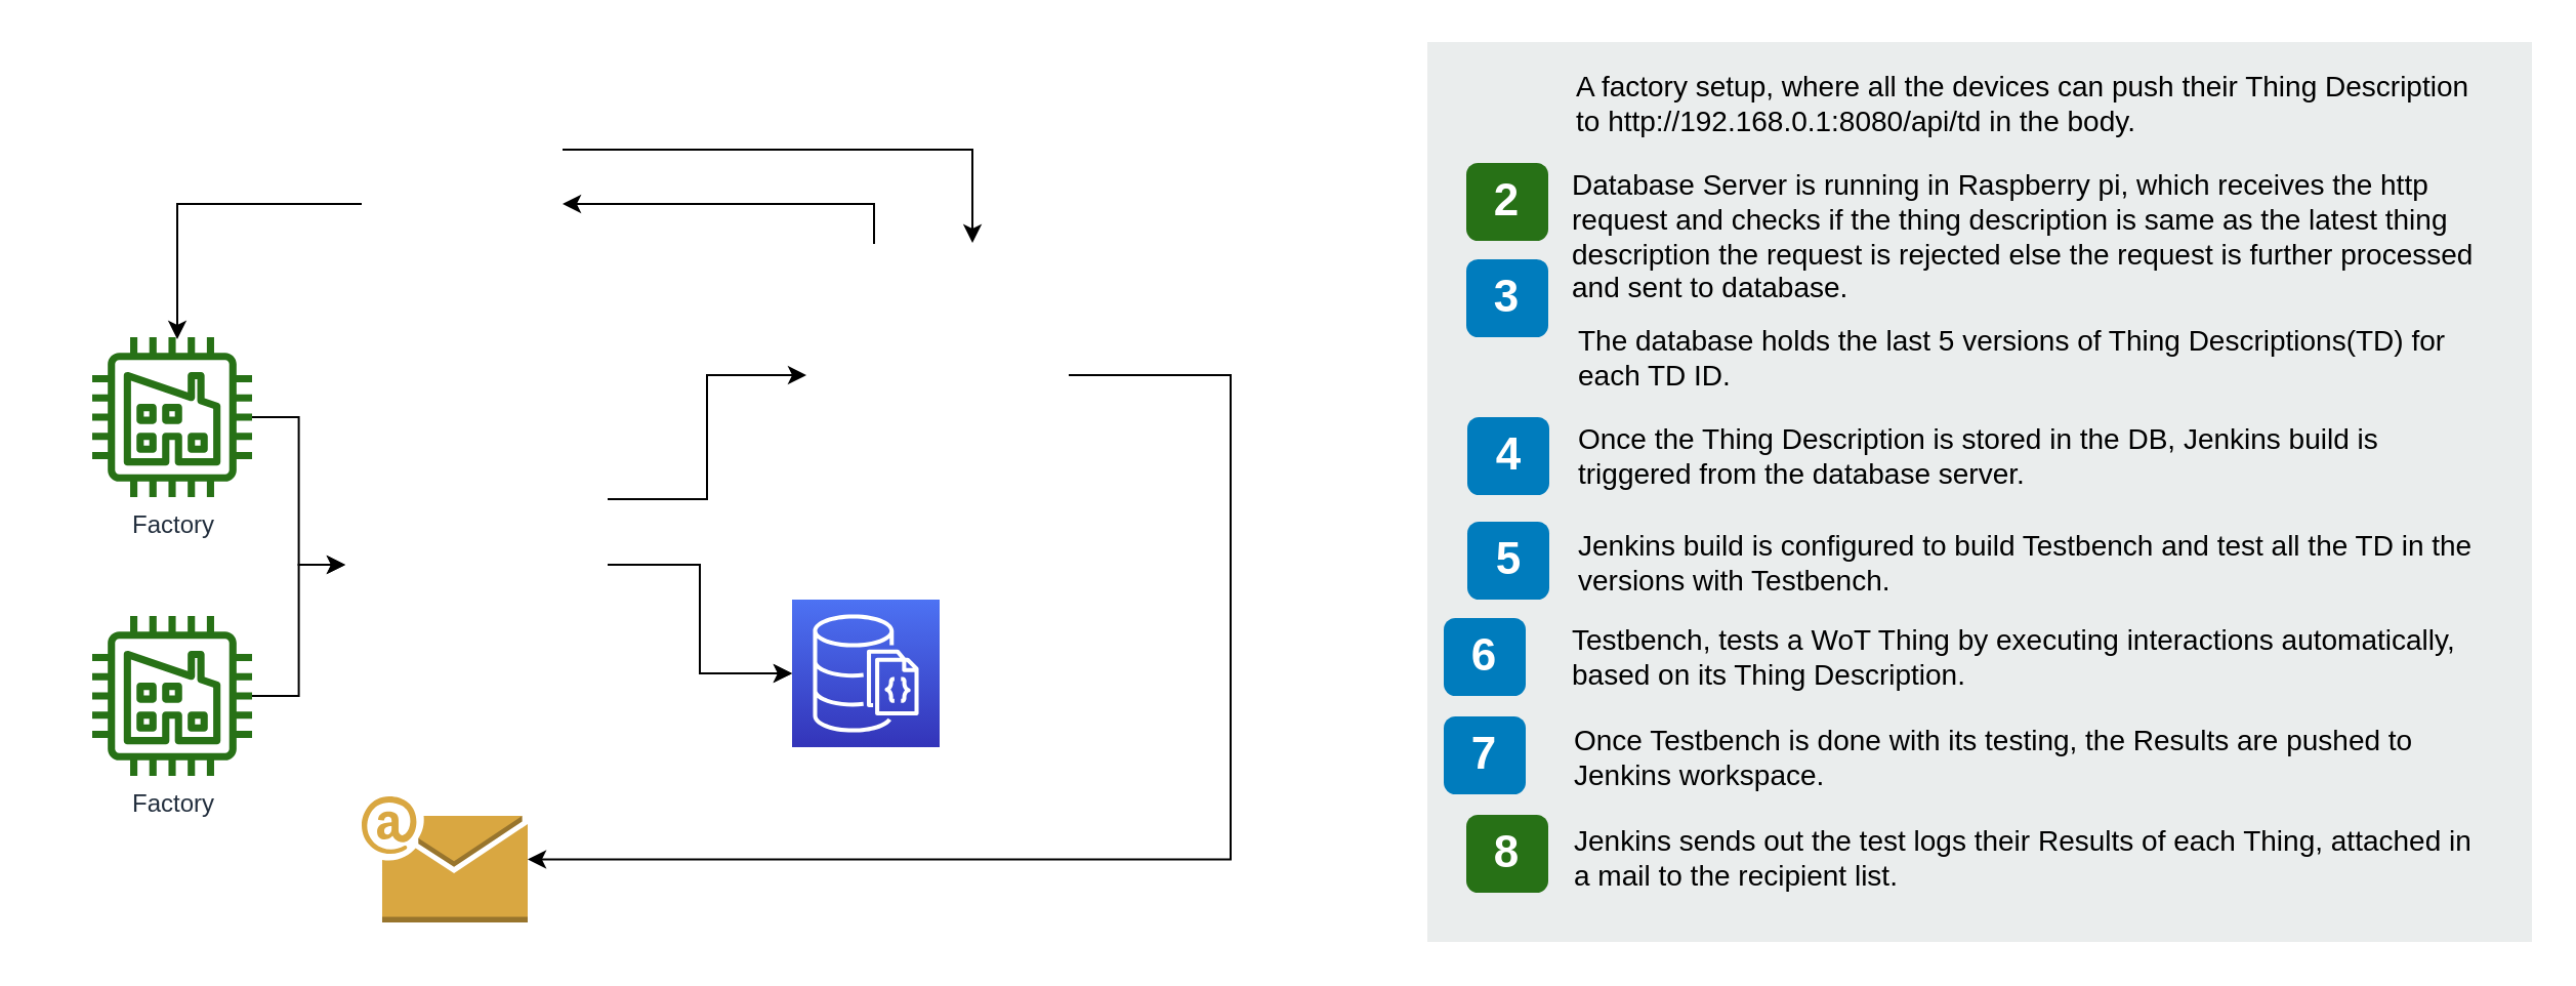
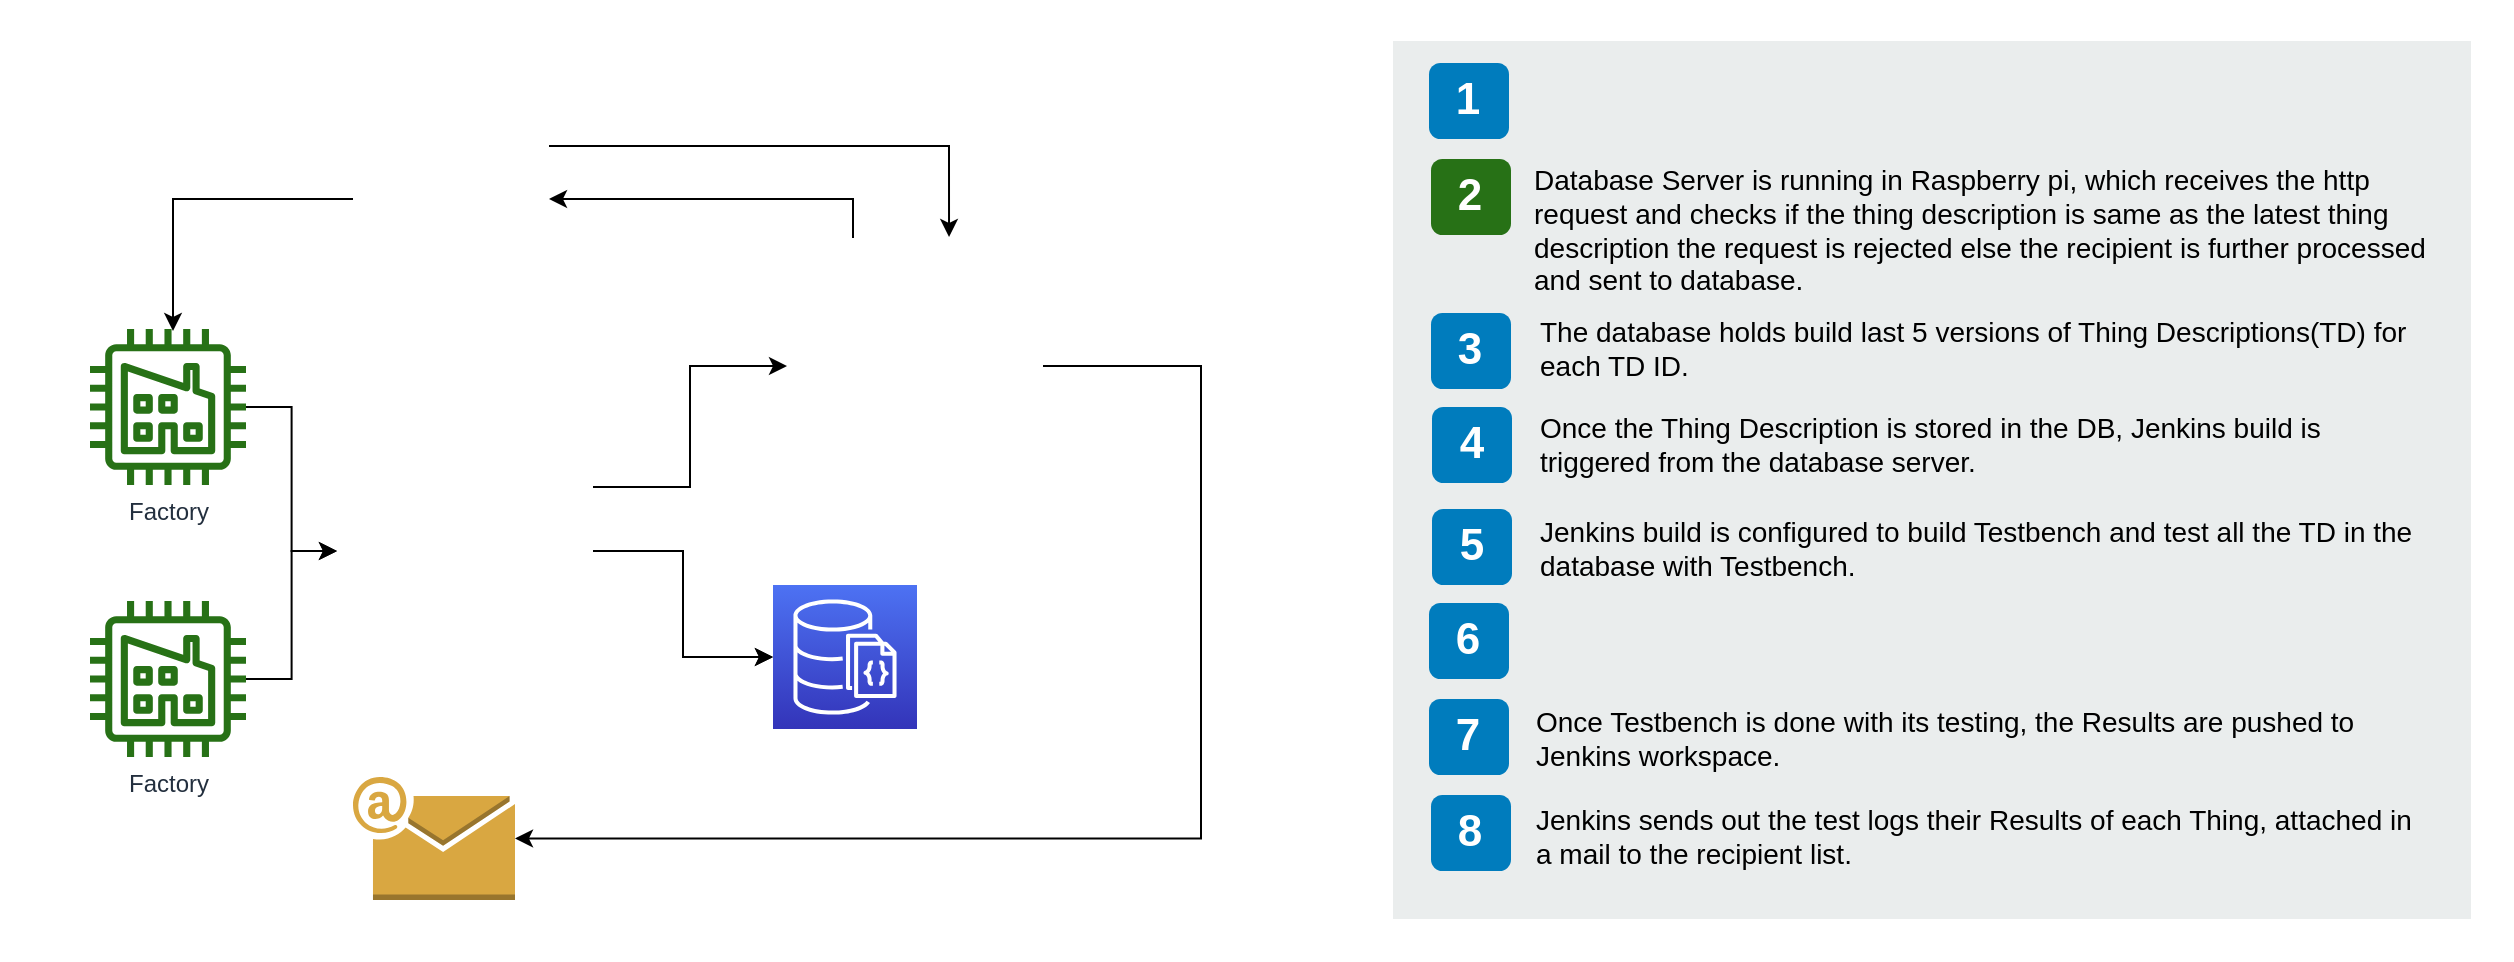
+ <mxCell id="3" value="1" style="rounded=1;whiteSpace=wrap;html=1;fillColor=#007CBD;strokeColor=none;fontColor=#FFFFFF;fontStyle=1;fontSize=22;labelBackgroundColor=none;" parent="1" vertex="1"><mxGeometry x="714" y="31" width="40" height="38" as="geometry" /></mxCell>
- <mxCell id="11" value="A factory setup, where all the devices can push their Thing Description to http://192.168.0.1:8080/api/td in the body." style="text;html=1;align=left;verticalAlign=top;spacingTop=-4;fontSize=14;labelBackgroundColor=none;whiteSpace=wrap;" parent="1" vertex="1"><mxGeometry x="767" y="31" width="449" height="48" as="geometry" /></mxCell>
- <mxCell id="12" value="Database Server is running in Raspberry pi, which receives the http request and checks if the thing description is same as the latest thing description the request is rejected else the request is further processed and sent to database." style="text;html=1;align=left;verticalAlign=top;spacingTop=-4;fontSize=14;labelBackgroundColor=none;whiteSpace=wrap;" parent="1" vertex="1"><mxGeometry x="765" y="79" width="450" height="70" as="geometry" /></mxCell>
+ <mxCell id="12" value="Database Server is running in Raspberry pi, which receives the http request and checks if the thing description is same as the latest thing description the request is rejected else the recipient is further processed and sent to database." style="text;html=1;align=left;verticalAlign=top;spacingTop=-4;fontSize=14;labelBackgroundColor=none;whiteSpace=wrap;" parent="1" vertex="1"><mxGeometry x="765" y="79" width="450" height="70" as="geometry" /></mxCell>
- <mxCell id="5" value="3" style="rounded=1;whiteSpace=wrap;html=1;fillColor=#007CBD;strokeColor=none;fontColor=#FFFFFF;fontStyle=1;fontSize=22;labelBackgroundColor=none;" parent="1" vertex="1"><mxGeometry x="715" y="126" width="40" height="38" as="geometry" /></mxCell>
+ <mxCell id="5" value="3" style="rounded=1;whiteSpace=wrap;html=1;fillColor=#007CBD;strokeColor=none;fontColor=#FFFFFF;fontStyle=1;fontSize=22;labelBackgroundColor=none;" parent="1" vertex="1"><mxGeometry x="715" y="156" width="40" height="38" as="geometry" /></mxCell>
- <mxCell id="13" value="The database holds the last 5 versions of Thing Descriptions(TD) for each TD ID." style="text;html=1;align=left;verticalAlign=top;spacingTop=-4;fontSize=14;labelBackgroundColor=none;whiteSpace=wrap;" parent="1" vertex="1"><mxGeometry x="767.5" y="155" width="450" height="48" as="geometry" /></mxCell>
+ <mxCell id="13" value="The database holds build last 5 versions of Thing Descriptions(TD) for each TD ID." style="text;html=1;align=left;verticalAlign=top;spacingTop=-4;fontSize=14;labelBackgroundColor=none;whiteSpace=wrap;" parent="1" vertex="1"><mxGeometry x="767.5" y="155" width="450" height="48" as="geometry" /></mxCell>
- <mxCell id="15" value="Jenkins build is configured to build Testbench and test all the TD in the versions with Testbench." style="text;html=1;align=left;verticalAlign=top;spacingTop=-4;fontSize=14;labelBackgroundColor=none;whiteSpace=wrap;" parent="1" vertex="1"><mxGeometry x="767.5" y="255" width="449" height="45" as="geometry" /></mxCell>
+ <mxCell id="15" value="Jenkins build is configured to build Testbench and test all the TD in the database with Testbench." style="text;html=1;align=left;verticalAlign=top;spacingTop=-4;fontSize=14;labelBackgroundColor=none;whiteSpace=wrap;" parent="1" vertex="1"><mxGeometry x="767.5" y="255" width="449" height="45" as="geometry" /></mxCell>
- <mxCell id="8" value="6" style="rounded=1;whiteSpace=wrap;html=1;fillColor=#007CBD;strokeColor=none;fontColor=#FFFFFF;fontStyle=1;fontSize=22;labelBackgroundColor=none;" parent="1" vertex="1"><mxGeometry x="704" y="301" width="40" height="38" as="geometry" /></mxCell>
+ <mxCell id="8" value="6" style="rounded=1;whiteSpace=wrap;html=1;fillColor=#007CBD;strokeColor=none;fontColor=#FFFFFF;fontStyle=1;fontSize=22;labelBackgroundColor=none;" parent="1" vertex="1"><mxGeometry x="714" y="301" width="40" height="38" as="geometry" /></mxCell>
- <mxCell id="16" value="&lt;font style=&quot;font-size: 14px&quot;&gt;Testbench,&amp;nbsp;tests a WoT Thing by executing interactions automatically, based on its Thing Description.&lt;/font&gt;" style="text;html=1;align=left;verticalAlign=top;spacingTop=-4;fontSize=14;labelBackgroundColor=none;whiteSpace=wrap;" parent="1" vertex="1"><mxGeometry x="765" y="301" width="450" height="38" as="geometry" /></mxCell>
- <mxCell id="9" value="7" style="rounded=1;whiteSpace=wrap;html=1;fillColor=#007CBD;strokeColor=none;fontColor=#FFFFFF;fontStyle=1;fontSize=22;labelBackgroundColor=none;" parent="1" vertex="1"><mxGeometry x="704" y="349" width="40" height="38" as="geometry" /></mxCell>
+ <mxCell id="9" value="7" style="rounded=1;whiteSpace=wrap;html=1;fillColor=#007CBD;strokeColor=none;fontColor=#FFFFFF;fontStyle=1;fontSize=22;labelBackgroundColor=none;" parent="1" vertex="1"><mxGeometry x="714" y="349" width="40" height="38" as="geometry" /></mxCell>
- <mxCell id="10" value="8" style="rounded=1;whiteSpace=wrap;html=1;fillColor=#277116;strokeColor=none;fontColor=#FFFFFF;fontStyle=1;fontSize=22;labelBackgroundColor=none;" parent="1" vertex="1"><mxGeometry x="715" y="397" width="40" height="38" as="geometry" /></mxCell>
+ <mxCell id="10" value="8" style="rounded=1;whiteSpace=wrap;html=1;fillColor=#007CBD;strokeColor=none;fontColor=#FFFFFF;fontStyle=1;fontSize=22;labelBackgroundColor=none;" parent="1" vertex="1"><mxGeometry x="715" y="397" width="40" height="38" as="geometry" /></mxCell>
